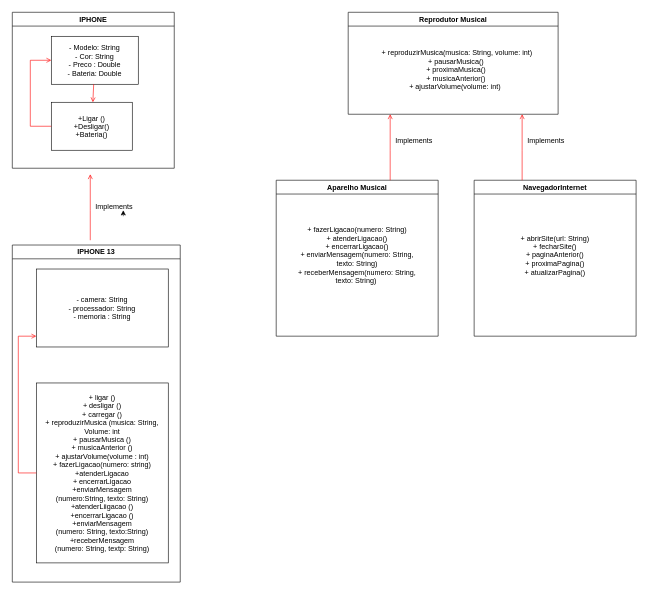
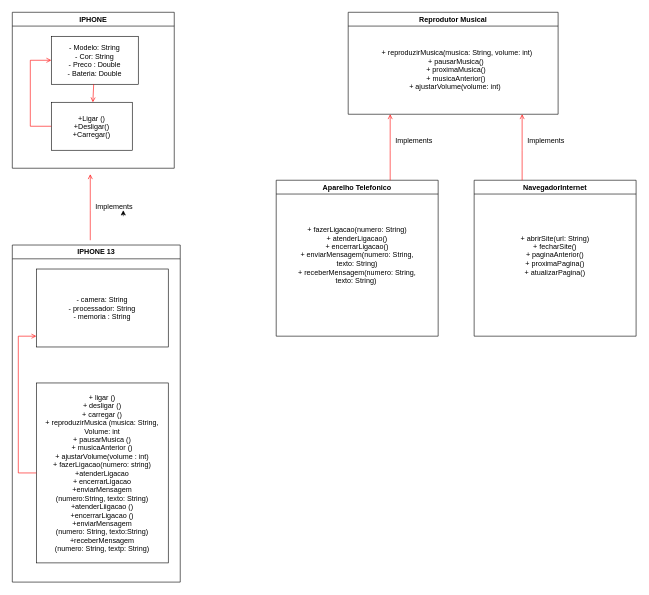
- <mxCell id="4" value="+Ligar ()&#10;+Desligar()&#10;+Bateria()" style="" parent="2" vertex="1"><mxGeometry x="65" y="150" width="135" height="80" as="geometry" /></mxCell>
+ <mxCell id="4" value="+Ligar ()&#10;+Desligar()&#10;+Carregar()" style="" parent="2" vertex="1"><mxGeometry x="65" y="150" width="135" height="80" as="geometry" /></mxCell>
- <mxCell id="9" value="Aparelho Musical" style="swimlane;whiteSpace=wrap" parent="1" vertex="1"><mxGeometry x="460" y="300" width="270" height="260" as="geometry" /></mxCell>
+ <mxCell id="9" value="Aparelho Telefonico" style="swimlane;whiteSpace=wrap" parent="1" vertex="1"><mxGeometry x="460" y="300" width="270" height="260" as="geometry" /></mxCell>
